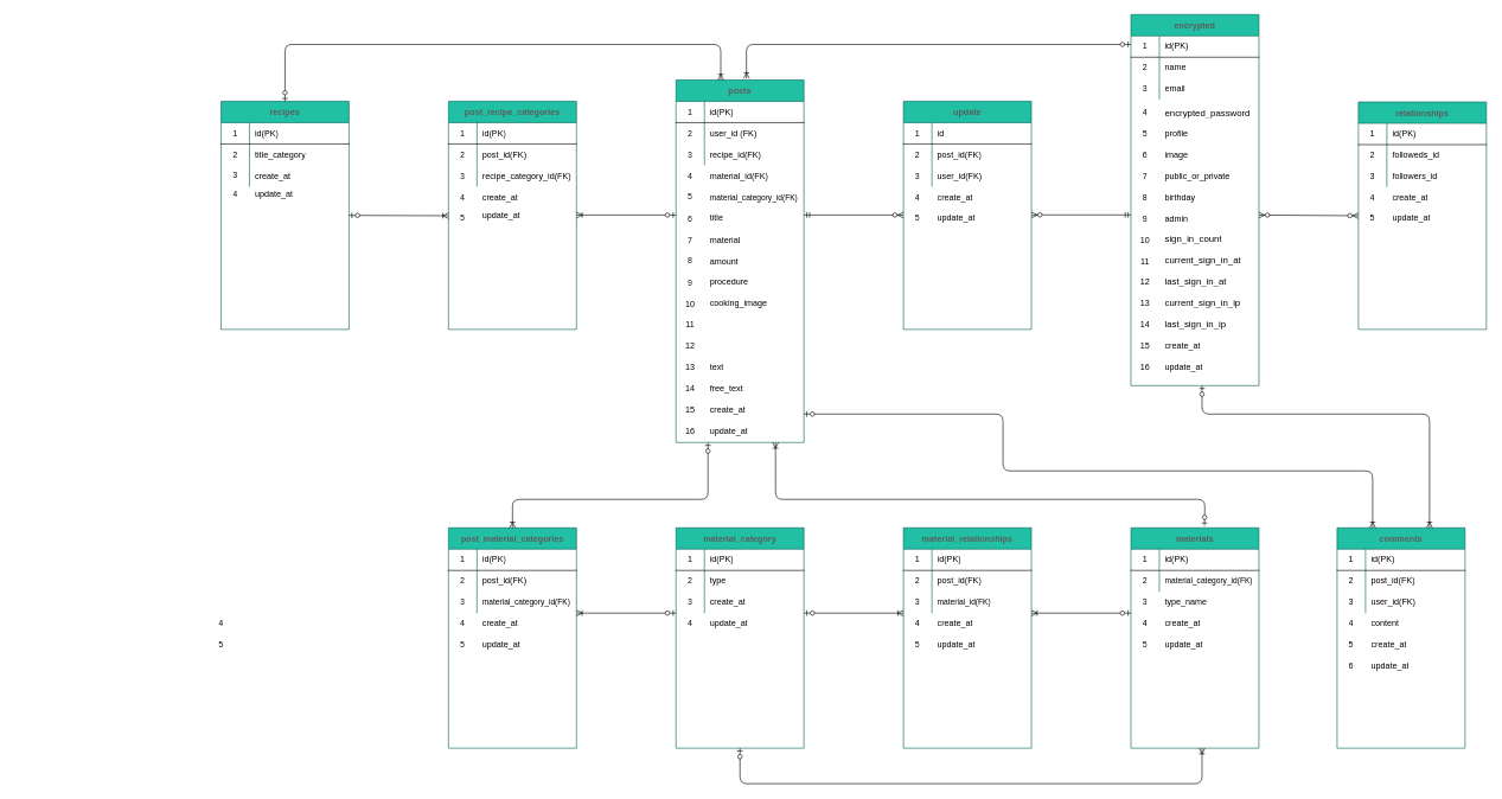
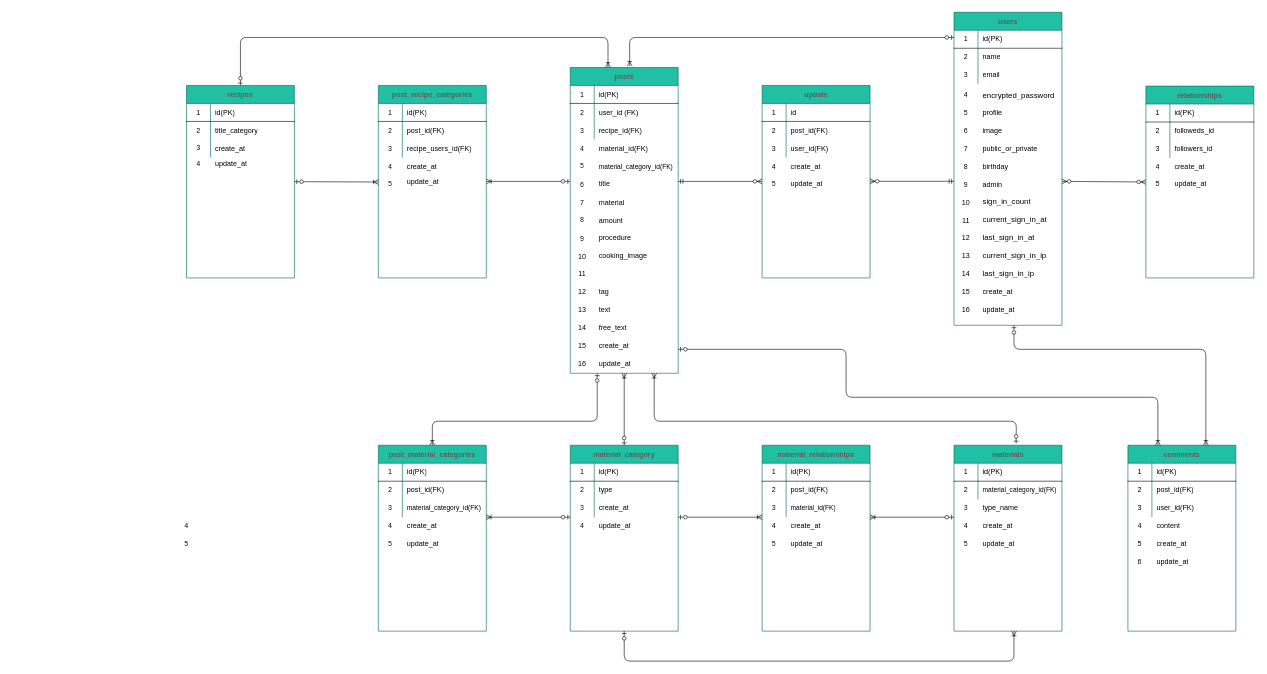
- <mxCell id="18" value="encrypted" style="shape=table;startSize=30;container=1;collapsible=0;childLayout=tableLayout;fixedRows=1;rowLines=0;fontStyle=1;align=center;rounded=0;sketch=0;fontColor=#5C5C5C;strokeColor=#006658;fillColor=#21C0A5;" parent="1" vertex="1"><mxGeometry x="1590" y="20" width="180" height="522" as="geometry" /></mxCell>
+ <mxCell id="18" value="users" style="shape=table;startSize=30;container=1;collapsible=0;childLayout=tableLayout;fixedRows=1;rowLines=0;fontStyle=1;align=center;rounded=0;sketch=0;fontColor=#5C5C5C;strokeColor=#006658;fillColor=#21C0A5;" parent="1" vertex="1"><mxGeometry x="1590" y="20" width="180" height="522" as="geometry" /></mxCell>
- <mxCell id="77" value="recipe_category_id(FK)" style="shape=partialRectangle;html=1;whiteSpace=wrap;connectable=0;fillColor=none;top=0;left=0;bottom=0;right=0;align=left;spacingLeft=6;overflow=hidden;" parent="75" vertex="1"><mxGeometry x="40" width="140" height="30" as="geometry" /></mxCell>
+ <mxCell id="77" value="recipe_users_id(FK)" style="shape=partialRectangle;html=1;whiteSpace=wrap;connectable=0;fillColor=none;top=0;left=0;bottom=0;right=0;align=left;spacingLeft=6;overflow=hidden;" parent="75" vertex="1"><mxGeometry x="40" width="140" height="30" as="geometry" /></mxCell>
+ <mxCell id="59" value="tag" style="shape=partialRectangle;html=1;whiteSpace=wrap;connectable=0;fillColor=none;top=0;left=0;bottom=0;right=0;align=left;spacingLeft=6;overflow=hidden;" parent="1" vertex="1"><mxGeometry x="990" y="471" width="140" height="30" as="geometry" /></mxCell>
+ <mxCell id="209" value="" style="fontSize=12;html=1;endArrow=ERoneToMany;startArrow=ERzeroToOne;entryX=0.5;entryY=1;entryDx=0;entryDy=0;exitX=0.5;exitY=0;exitDx=0;exitDy=0;" parent="1" source="123" target="40" edge="1"><mxGeometry width="100" height="100" relative="1" as="geometry"><mxPoint x="1140" y="572" as="sourcePoint" /><mxPoint x="1040" y="672" as="targetPoint" /></mxGeometry></mxCell>
